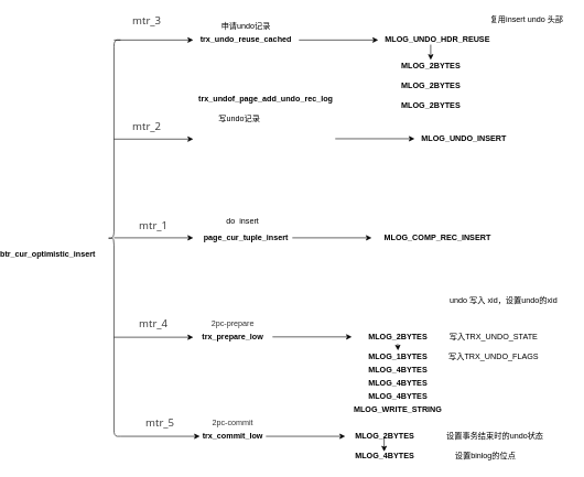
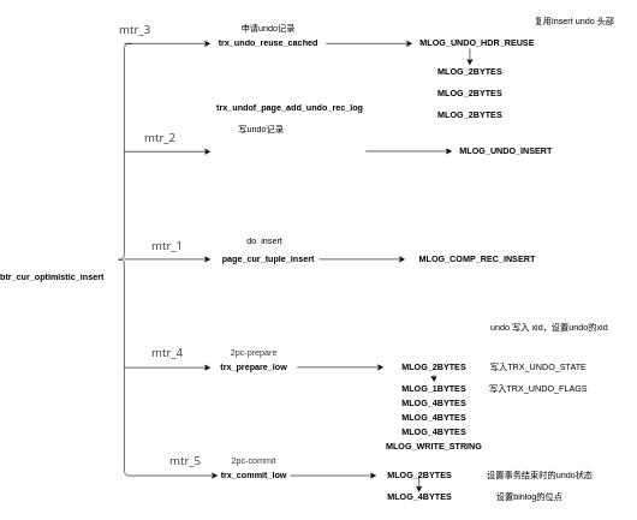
- <mxCell id="5" value="&lt;span style=&quot;color: rgb(51 , 51 , 51) ; font-family: &amp;#34;open sans&amp;#34; , &amp;#34;clear sans&amp;#34; , &amp;#34;helvetica neue&amp;#34; , &amp;#34;helvetica&amp;#34; , &amp;#34;arial&amp;#34; , sans-serif ; font-size: 16px ; text-align: left ; background-color: rgb(255 , 255 , 255)&quot;&gt;mtr_3&lt;/span&gt;" style="text;html=1;strokeColor=none;fillColor=none;align=center;verticalAlign=middle;whiteSpace=wrap;rounded=0;" vertex="1" parent="1"><mxGeometry x="170" y="20" width="40" height="20" as="geometry" /></mxCell>
+ <mxCell id="5" value="&lt;span style=&quot;color: rgb(51 , 51 , 51) ; font-family: &amp;#34;open sans&amp;#34; , &amp;#34;clear sans&amp;#34; , &amp;#34;helvetica neue&amp;#34; , &amp;#34;helvetica&amp;#34; , &amp;#34;arial&amp;#34; , sans-serif ; font-size: 16px ; text-align: left ; background-color: rgb(255 , 255 , 255)&quot;&gt;mtr_3&lt;/span&gt;" style="text;html=1;strokeColor=none;fillColor=none;align=center;verticalAlign=middle;whiteSpace=wrap;rounded=0;" vertex="1" parent="1"><mxGeometry x="135" y="30" width="40" height="20" as="geometry" /></mxCell>
- <mxCell id="31" value="&lt;span style=&quot;color: rgb(51 , 51 , 51) ; font-family: &amp;#34;open sans&amp;#34; , &amp;#34;clear sans&amp;#34; , &amp;#34;helvetica neue&amp;#34; , &amp;#34;helvetica&amp;#34; , &amp;#34;arial&amp;#34; , sans-serif ; font-size: 16px ; text-align: left ; background-color: rgb(255 , 255 , 255)&quot;&gt;mtr_5&lt;/span&gt;" style="text;html=1;strokeColor=none;fillColor=none;align=center;verticalAlign=middle;whiteSpace=wrap;rounded=0;" vertex="1" parent="1"><mxGeometry x="190" y="630" width="40" height="20" as="geometry" /></mxCell>
+ <mxCell id="31" value="&lt;span style=&quot;color: rgb(51 , 51 , 51) ; font-family: &amp;#34;open sans&amp;#34; , &amp;#34;clear sans&amp;#34; , &amp;#34;helvetica neue&amp;#34; , &amp;#34;helvetica&amp;#34; , &amp;#34;arial&amp;#34; , sans-serif ; font-size: 16px ; text-align: left ; background-color: rgb(255 , 255 , 255)&quot;&gt;mtr_5&lt;/span&gt;" style="text;html=1;strokeColor=none;fillColor=none;align=center;verticalAlign=middle;whiteSpace=wrap;rounded=0;" vertex="1" parent="1"><mxGeometry x="205" y="630" width="40" height="20" as="geometry" /></mxCell>
